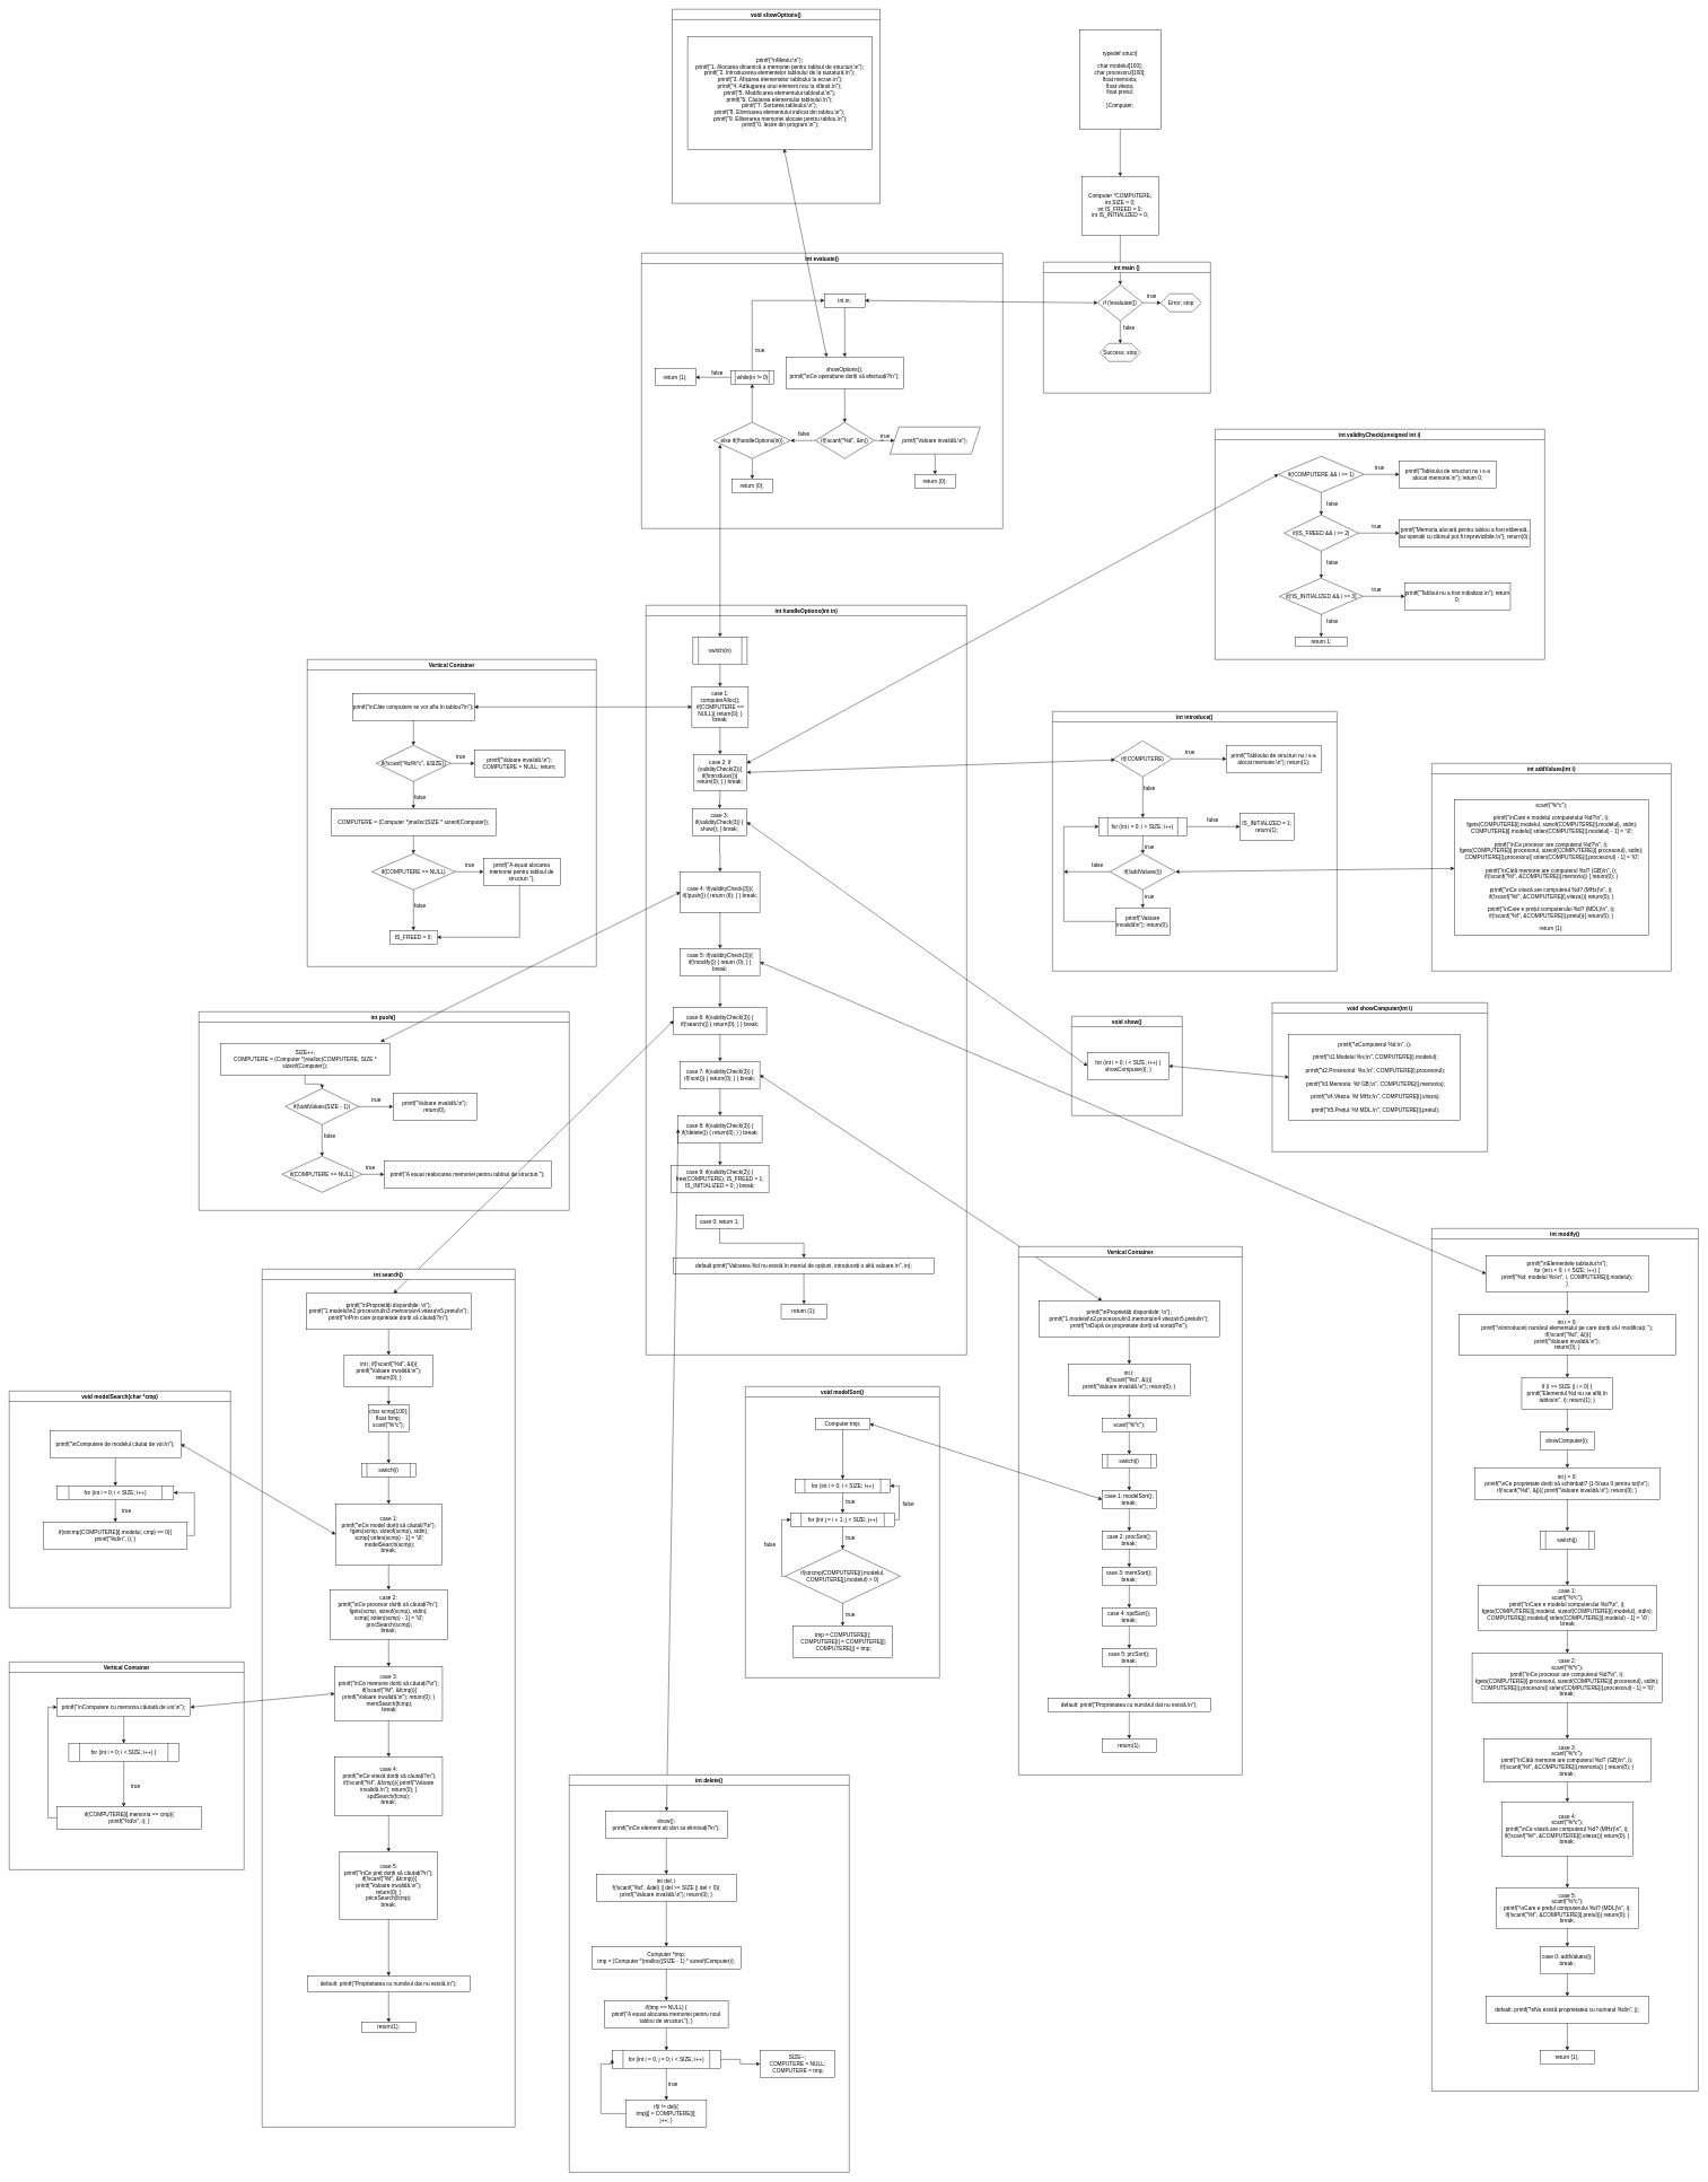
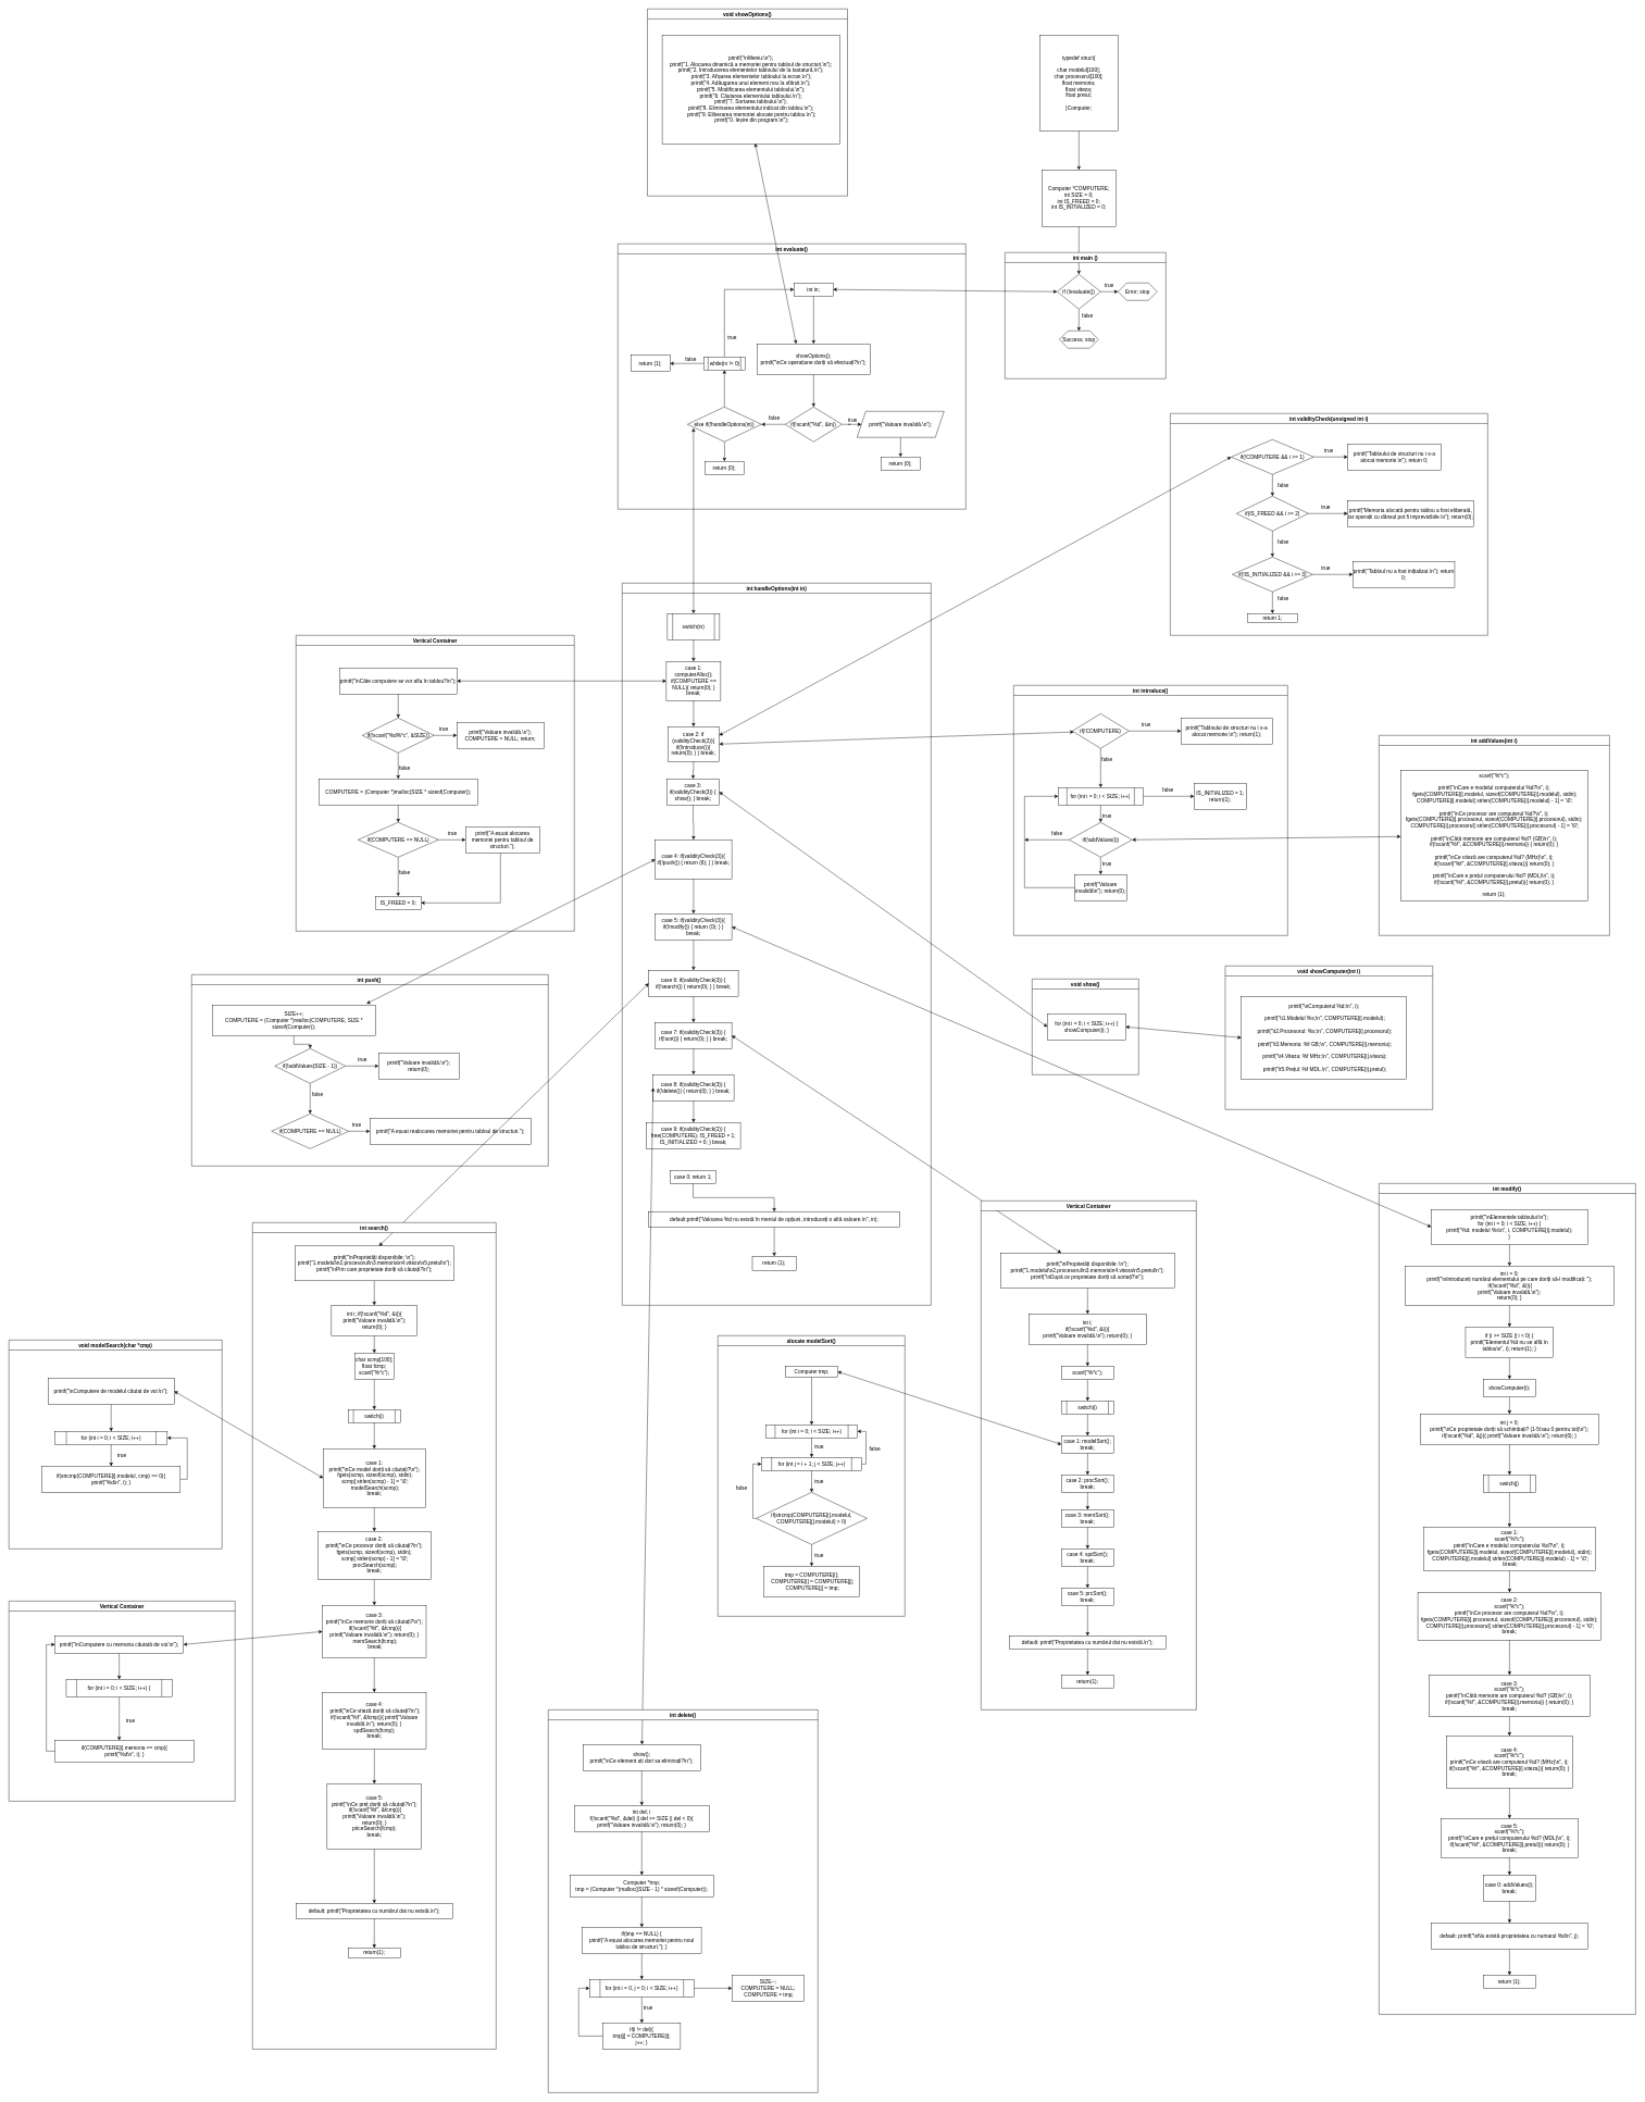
- <mxCell id="3" value="typedef struct{ &lt;br&gt;&lt;br&gt;char modelul[100]; &lt;br&gt;char procesorul[100]; &lt;br&gt;float memoria; &lt;br&gt;float viteza; &lt;br&gt;float pretul;&lt;br&gt;&lt;br&gt;}Computer;" style="rounded=0;whiteSpace=wrap;html=1;" vertex="1" parent="1"><mxGeometry x="2390" y="65" width="180" height="220" as="geometry" /></mxCell>
+ <mxCell id="3" value="typedef struct{ &lt;br&gt;&lt;br&gt;char modelul[100]; &lt;br&gt;char procesorul[100]; &lt;br&gt;float memoria; &lt;br&gt;float viteza; &lt;br&gt;float pretul;&lt;br&gt;&lt;br&gt;}Computer;" style="rounded=0;whiteSpace=wrap;html=1;" vertex="1" parent="1"><mxGeometry x="2390" y="80" width="180" height="220" as="geometry" /></mxCell>
- <mxCell id="246" value="void modelSort()" style="swimlane;" vertex="1" parent="1"><mxGeometry x="1650" y="3070" width="430" height="645" as="geometry" /></mxCell>
+ <mxCell id="246" value="alocate modelSort()" style="swimlane;" vertex="1" parent="1"><mxGeometry x="1650" y="3070" width="430" height="645" as="geometry" /></mxCell>
- <mxCell id="272" value="for (int i = 0, j = 0; i &amp;lt; SIZE; i++)" style="shape=process;whiteSpace=wrap;html=1;backgroundOutline=1;" vertex="1" parent="264"><mxGeometry x="95" y="610" width="240" height="40" as="geometry" /></mxCell>
+ <mxCell id="272" value="for (int i = 0, j = 0; i &amp;lt; SIZE; i++)" style="shape=process;whiteSpace=wrap;html=1;backgroundOutline=1;" vertex="1" parent="264"><mxGeometry x="95" y="620" width="240" height="40" as="geometry" /></mxCell>
